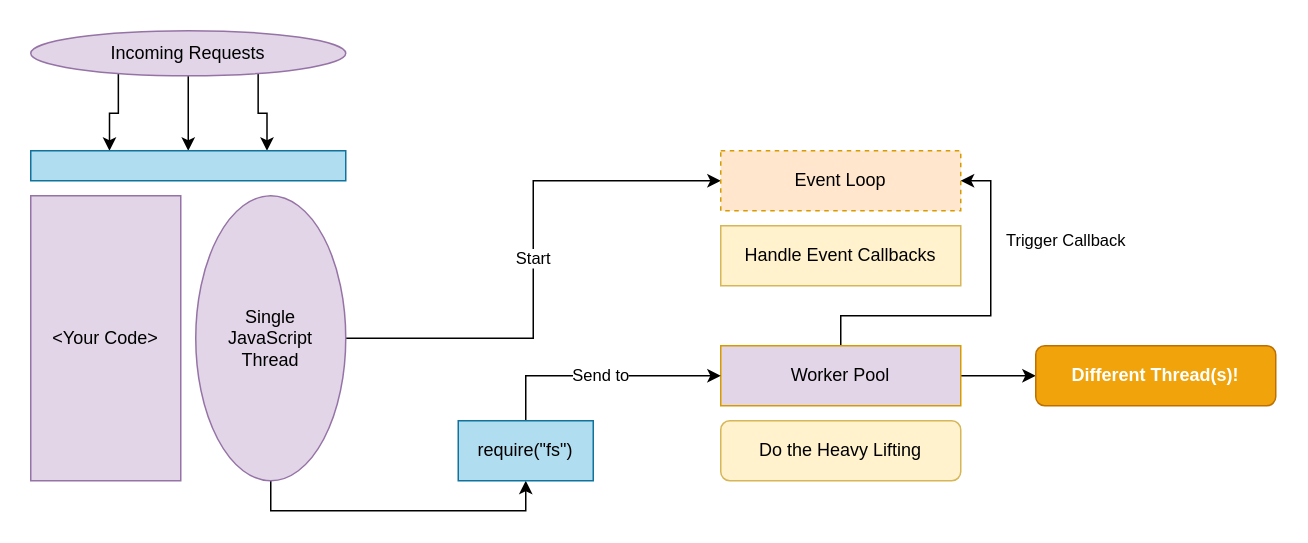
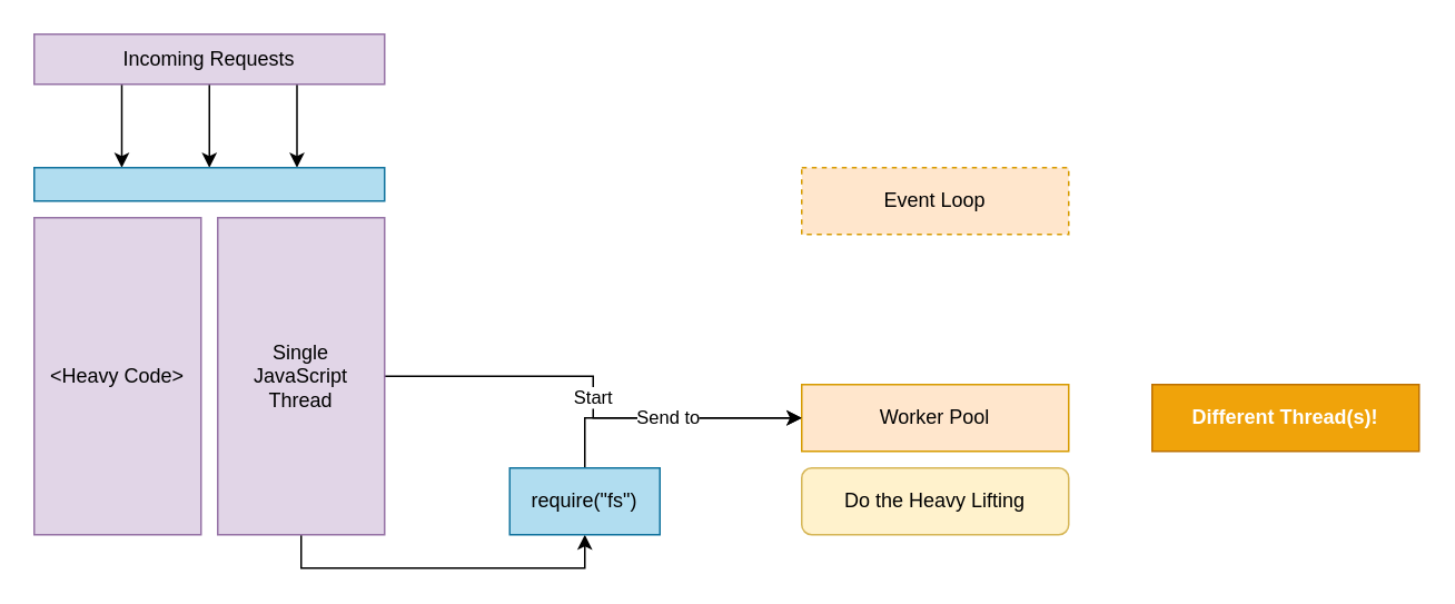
- <mxCell id="5" value="Incoming Requests" style="ellipse;whiteSpace=wrap;html=1;fillColor=#e1d5e7;strokeColor=#9673a6;" vertex="1" parent="1"><mxGeometry x="20" y="20" width="210" height="30" as="geometry" /></mxCell>
+ <mxCell id="5" value="Incoming Requests" style="rounded=0;whiteSpace=wrap;html=1;fillColor=#e1d5e7;strokeColor=#9673a6;" vertex="1" parent="1"><mxGeometry x="20" y="20" width="210" height="30" as="geometry" /></mxCell>
- <mxCell id="8" value="Start" style="edgeStyle=orthogonalEdgeStyle;rounded=0;orthogonalLoop=1;jettySize=auto;html=1;entryX=0;entryY=0.5;entryDx=0;entryDy=0;" edge="1" parent="1" source="10" target="11"><mxGeometry relative="1" as="geometry" /></mxCell>
+ <mxCell id="8" value="Start" style="edgeStyle=orthogonalEdgeStyle;rounded=0;orthogonalLoop=1;jettySize=auto;html=1;" edge="1" parent="1" source="10" target="15"><mxGeometry relative="1" as="geometry" /></mxCell>
- <mxCell id="12" value="Handle Event Callbacks" style="rounded=0;whiteSpace=wrap;html=1;fillColor=#fff2cc;strokeColor=#d6b656;" vertex="1" parent="1"><mxGeometry x="480" y="150" width="160" height="40" as="geometry" /></mxCell>
- <mxCell id="14" value="Trigger Callback" style="edgeStyle=orthogonalEdgeStyle;rounded=0;orthogonalLoop=1;jettySize=auto;html=1;entryX=1;entryY=0.5;entryDx=0;entryDy=0;" edge="1" parent="1" source="15" target="11"><mxGeometry x="0.478" y="-50" relative="1" as="geometry"><Array as="points"><mxPoint x="560" y="210" /><mxPoint x="660" y="210" /><mxPoint x="660" y="120" /></Array><mxPoint as="offset" /></mxGeometry></mxCell>
- <mxCell id="7" value="&amp;lt;Your Code&amp;gt;" style="rounded=0;whiteSpace=wrap;html=1;fillColor=#e1d5e7;strokeColor=#9673a6;" vertex="1" parent="1"><mxGeometry x="20" y="130" width="100" height="190" as="geometry" /></mxCell>
+ <mxCell id="7" value="&amp;lt;Heavy Code&amp;gt;" style="rounded=0;whiteSpace=wrap;html=1;fillColor=#e1d5e7;strokeColor=#9673a6;" vertex="1" parent="1"><mxGeometry x="20" y="130" width="100" height="190" as="geometry" /></mxCell>
- <mxCell id="10" value="Single&lt;br&gt;JavaScript&lt;br&gt;Thread" style="ellipse;whiteSpace=wrap;html=1;fillColor=#e1d5e7;strokeColor=#9673a6;" vertex="1" parent="1"><mxGeometry x="130" y="130" width="100" height="190" as="geometry" /></mxCell>
+ <mxCell id="10" value="Single&lt;br&gt;JavaScript&lt;br&gt;Thread" style="rounded=0;whiteSpace=wrap;html=1;fillColor=#e1d5e7;strokeColor=#9673a6;" vertex="1" parent="1"><mxGeometry x="130" y="130" width="100" height="190" as="geometry" /></mxCell>
- <mxCell id="15" value="Worker Pool" style="rounded=0;whiteSpace=wrap;html=1;fillColor=#e1d5e7;strokeColor=#d79b00;" vertex="1" parent="1"><mxGeometry x="480" y="230" width="160" height="40" as="geometry" /></mxCell>
+ <mxCell id="15" value="Worker Pool" style="rounded=0;whiteSpace=wrap;html=1;fillColor=#ffe6cc;strokeColor=#d79b00;" vertex="1" parent="1"><mxGeometry x="480" y="230" width="160" height="40" as="geometry" /></mxCell>
- <mxCell id="13" style="edgeStyle=orthogonalEdgeStyle;rounded=0;orthogonalLoop=1;jettySize=auto;html=1;entryX=0;entryY=0.5;entryDx=0;entryDy=0;" edge="1" parent="1" source="15" target="17"><mxGeometry relative="1" as="geometry" /></mxCell>
- <mxCell id="17" value="Different Thread(s)!" style="whiteSpace=wrap;html=1;fillColor=#f0a30a;strokeColor=#BD7000;fontColor=#FFFFFF;fontStyle=1;rounded=1;" vertex="1" parent="1"><mxGeometry x="690" y="230" width="160" height="40" as="geometry" /></mxCell>
+ <mxCell id="17" value="Different Thread(s)!" style="rounded=0;whiteSpace=wrap;html=1;fillColor=#f0a30a;strokeColor=#BD7000;fontColor=#FFFFFF;fontStyle=1" vertex="1" parent="1"><mxGeometry x="690" y="230" width="160" height="40" as="geometry" /></mxCell>
